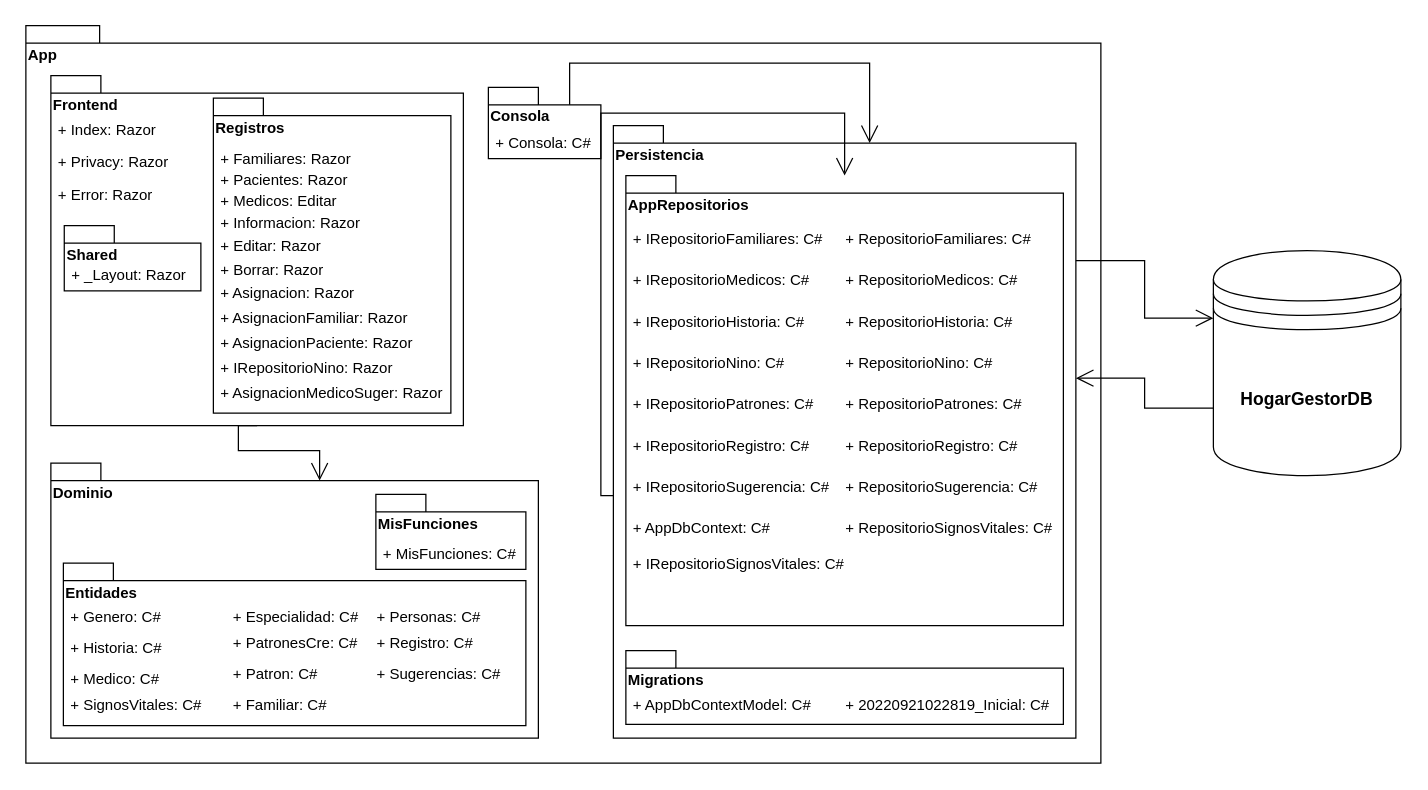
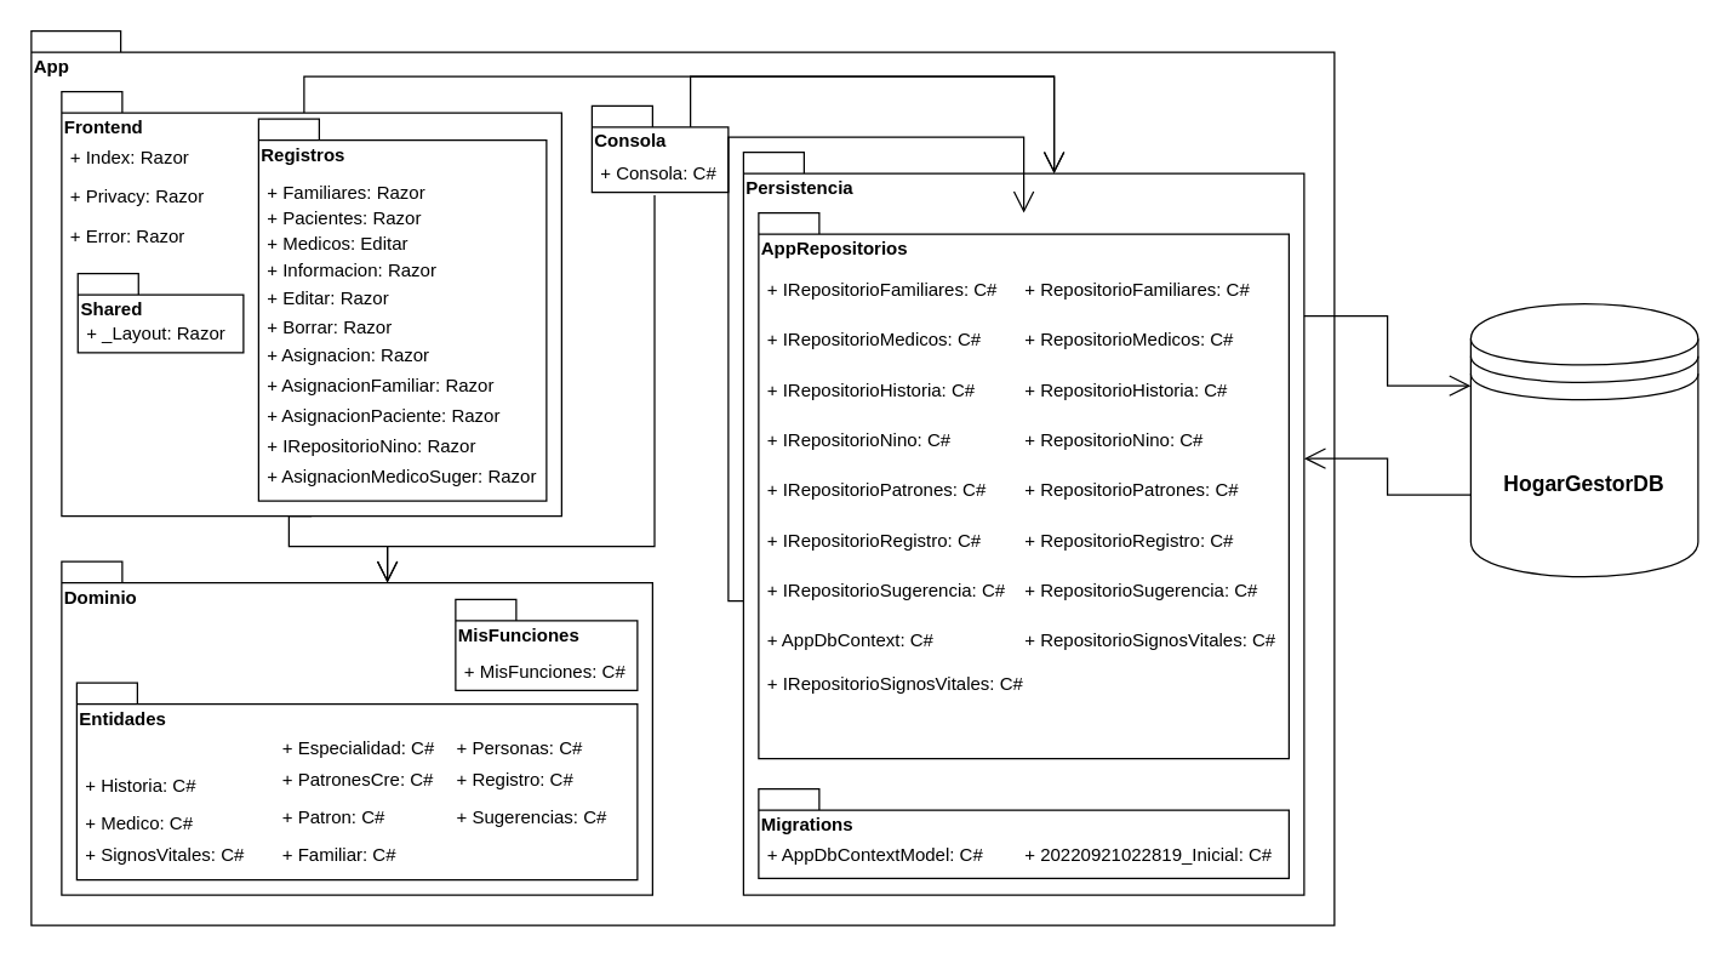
+ <mxCell id="34" value="" style="endArrow=open;endFill=1;endSize=12;html=1;rounded=0;fontSize=12;exitX=0;exitY=0;exitDx=160;exitDy=14;exitPerimeter=0;entryX=0;entryY=0;entryDx=205;entryDy=14;entryPerimeter=0;edgeStyle=orthogonalEdgeStyle;" parent="1" source="56" target="8" edge="1"><mxGeometry width="160" relative="1" as="geometry"><mxPoint x="190" y="90" as="sourcePoint" /><mxPoint x="350" y="90" as="targetPoint" /><Array as="points"><mxPoint x="200" y="50" /><mxPoint x="695" y="50" /></Array></mxGeometry></mxCell>
+ <mxCell id="33" value="" style="endArrow=open;endFill=1;endSize=12;html=1;rounded=0;fontSize=12;exitX=0.459;exitY=1.077;exitDx=0;exitDy=0;exitPerimeter=0;entryX=0;entryY=0;entryDx=215;entryDy=14;entryPerimeter=0;edgeStyle=orthogonalEdgeStyle;" parent="1" source="6" target="39" edge="1"><mxGeometry width="160" relative="1" as="geometry"><mxPoint x="360" y="290" as="sourcePoint" /><mxPoint x="520" y="290" as="targetPoint" /><Array as="points"><mxPoint x="431" y="360" /><mxPoint x="255" y="360" /></Array></mxGeometry></mxCell>
- <mxCell id="45" value="+ Genero: C#" style="text;strokeColor=none;fillColor=none;align=left;verticalAlign=top;spacingLeft=4;spacingRight=4;overflow=hidden;rotatable=0;points=[[0,0.5],[1,0.5]];portConstraint=eastwest;fontSize=12;" vertex="1" parent="40"><mxGeometry y="79.58" width="90" height="24.63" as="geometry" /></mxCell>
